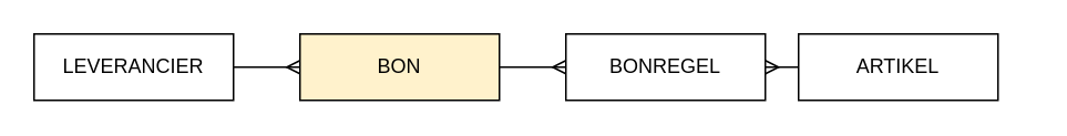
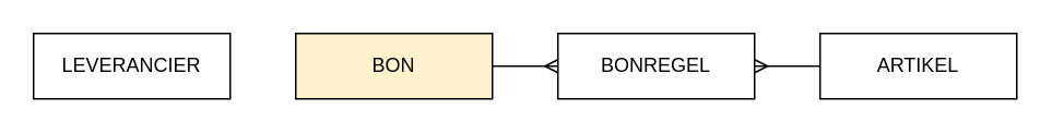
- <mxCell id="2" value="" style="edgeStyle=orthogonalEdgeStyle;rounded=0;orthogonalLoop=1;jettySize=auto;html=1;endArrow=ERmany;endFill=0;" parent="1" source="3" target="5" edge="1"><mxGeometry relative="1" as="geometry" /></mxCell>
- <mxCell id="8" value="ARTIKEL" style="rounded=0;whiteSpace=wrap;html=1;" vertex="1" parent="1"><mxGeometry x="480" y="20" width="120" height="40" as="geometry" /></mxCell>
+ <mxCell id="8" value="ARTIKEL" style="rounded=0;whiteSpace=wrap;html=1;" vertex="1" parent="1"><mxGeometry x="500" y="20" width="120" height="40" as="geometry" /></mxCell>
